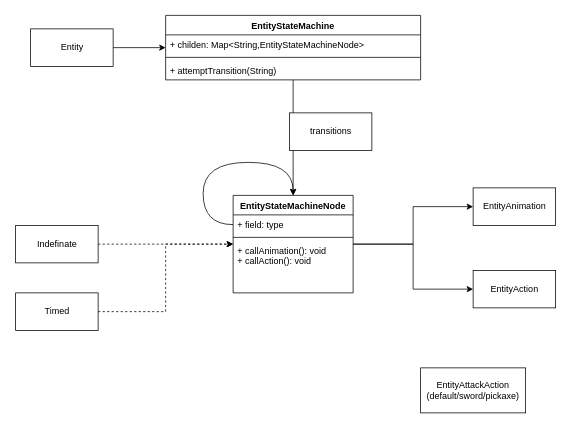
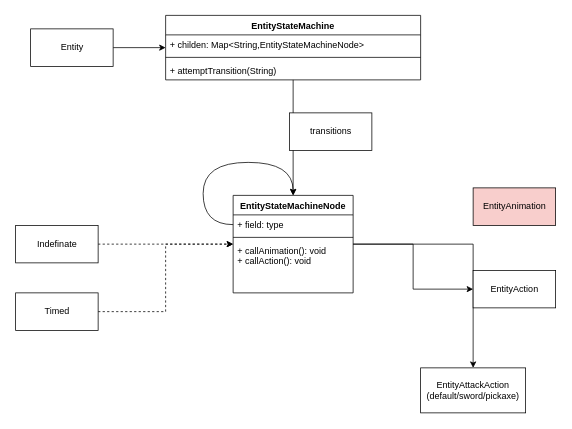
- <mxCell id="7" style="rounded=0;orthogonalLoop=1;jettySize=auto;html=1;edgeStyle=orthogonalEdgeStyle;" parent="1" source="9" target="17" edge="1"><mxGeometry relative="1" as="geometry" /></mxCell>
+ <mxCell id="7" style="rounded=0;orthogonalLoop=1;jettySize=auto;html=1;edgeStyle=orthogonalEdgeStyle;" parent="1" source="9" target="23" edge="1"><mxGeometry relative="1" as="geometry" /></mxCell>
- <mxCell id="17" value="EntityAnimation" style="html=1;" parent="1" vertex="1"><mxGeometry x="630" y="250" width="110" height="50" as="geometry" /></mxCell>
+ <mxCell id="17" value="EntityAnimation" style="html=1;fillColor=#f8cecc;" parent="1" vertex="1"><mxGeometry x="630" y="250" width="110" height="50" as="geometry" /></mxCell>
